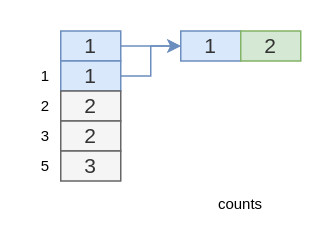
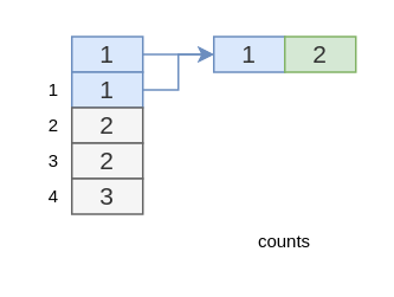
- <mxCell id="12" value="5" style="text;html=1;align=center;verticalAlign=middle;whiteSpace=wrap;rounded=0;fontSize=10;" vertex="1" parent="1"><mxGeometry x="20" y="100" width="20" height="20" as="geometry" /></mxCell>
+ <mxCell id="12" value="4" style="text;html=1;align=center;verticalAlign=middle;whiteSpace=wrap;rounded=0;fontSize=10;" vertex="1" parent="1"><mxGeometry x="20" y="100" width="20" height="20" as="geometry" /></mxCell>
